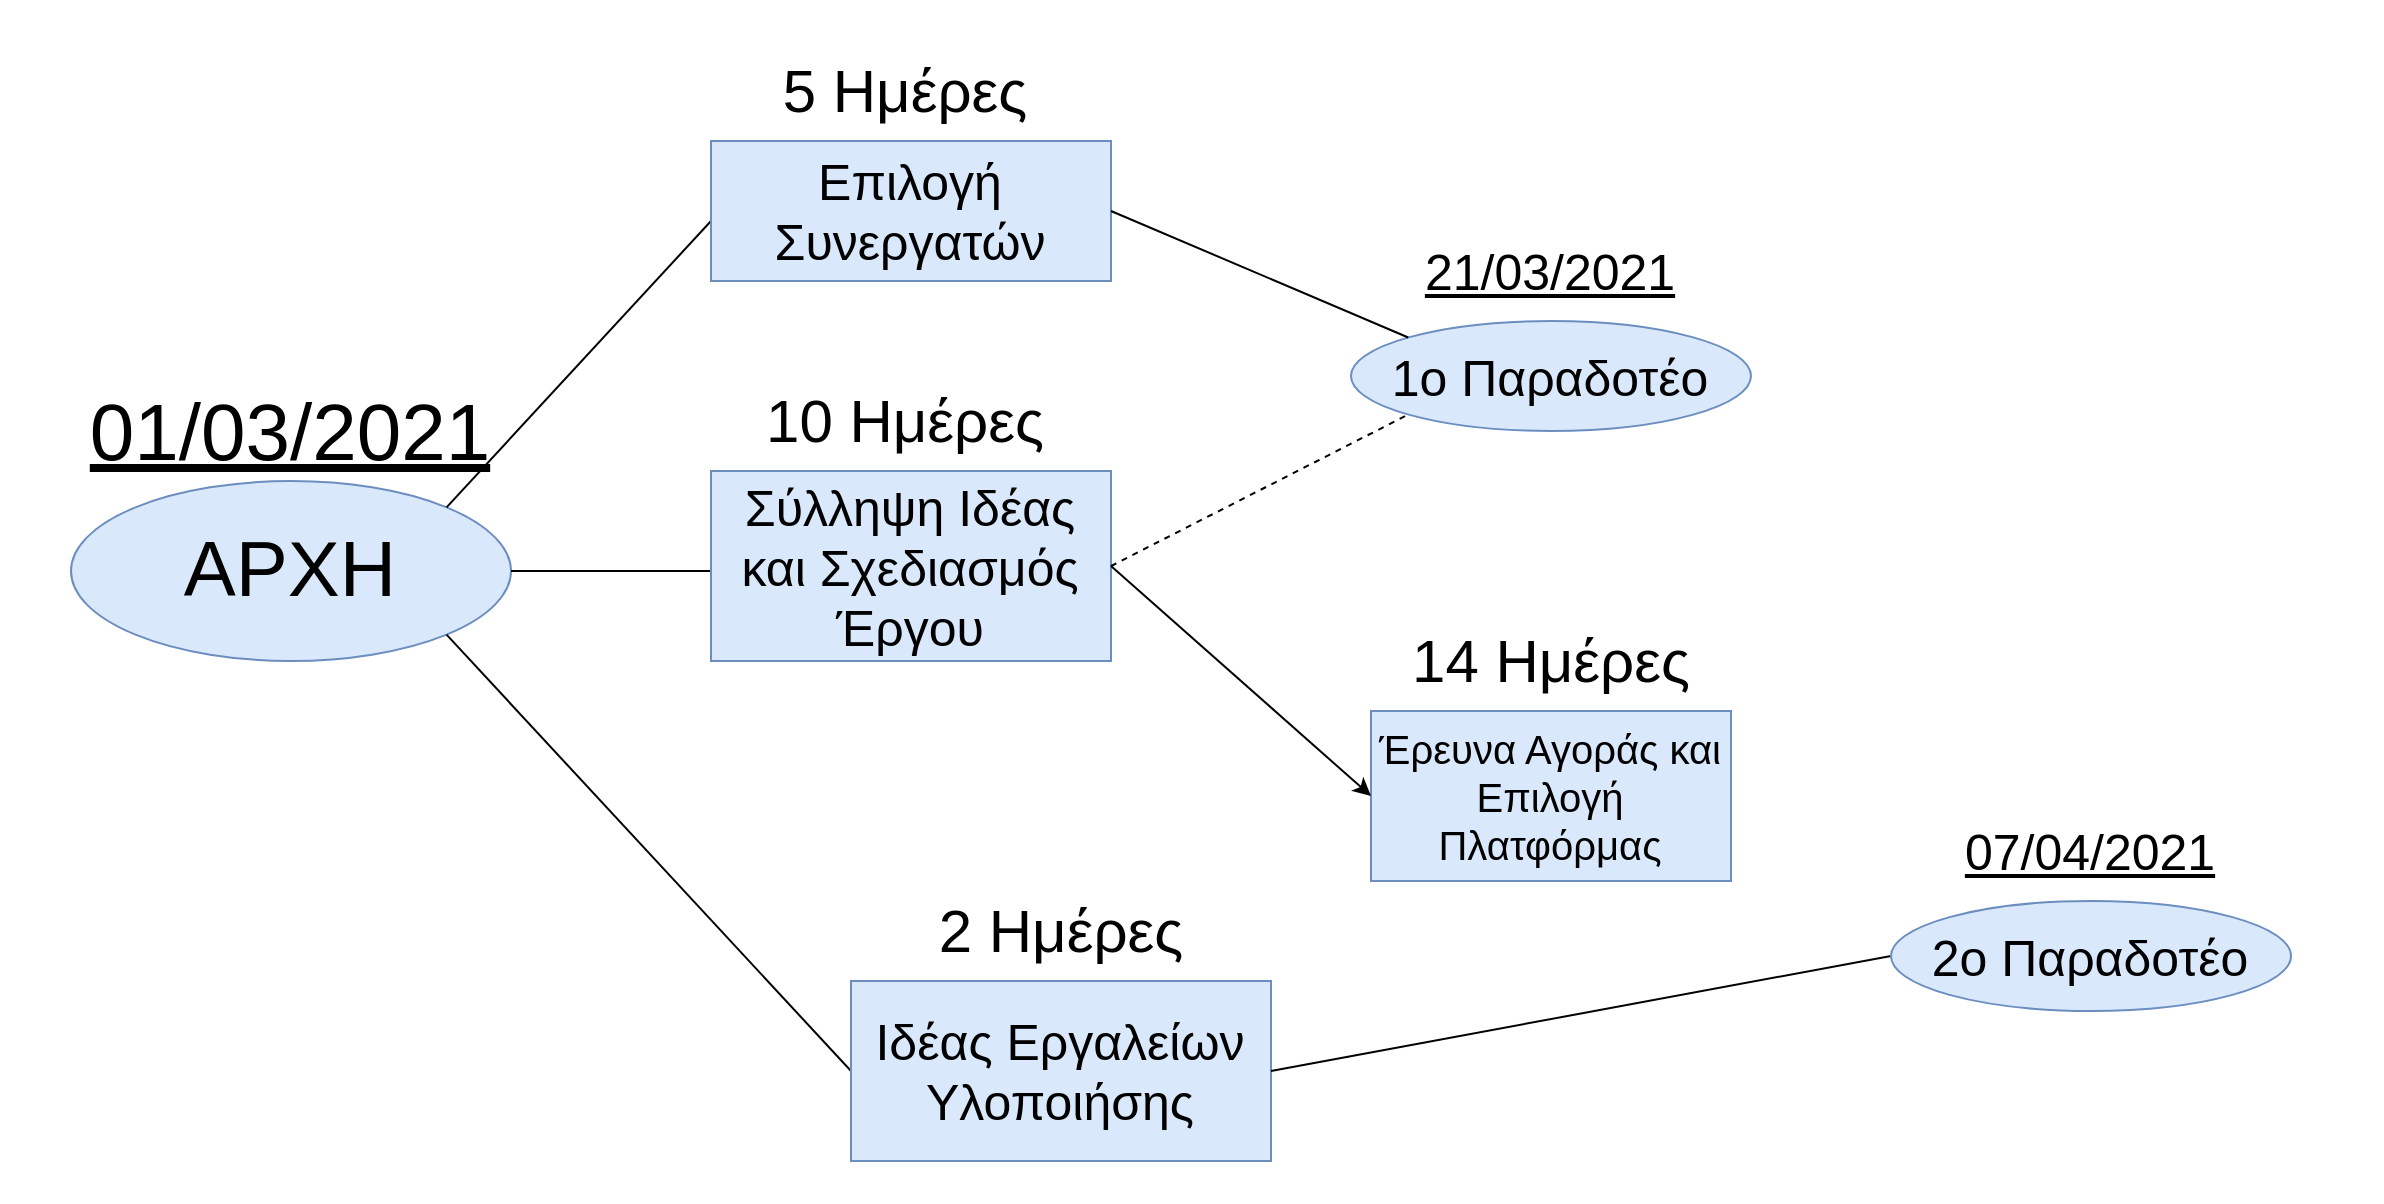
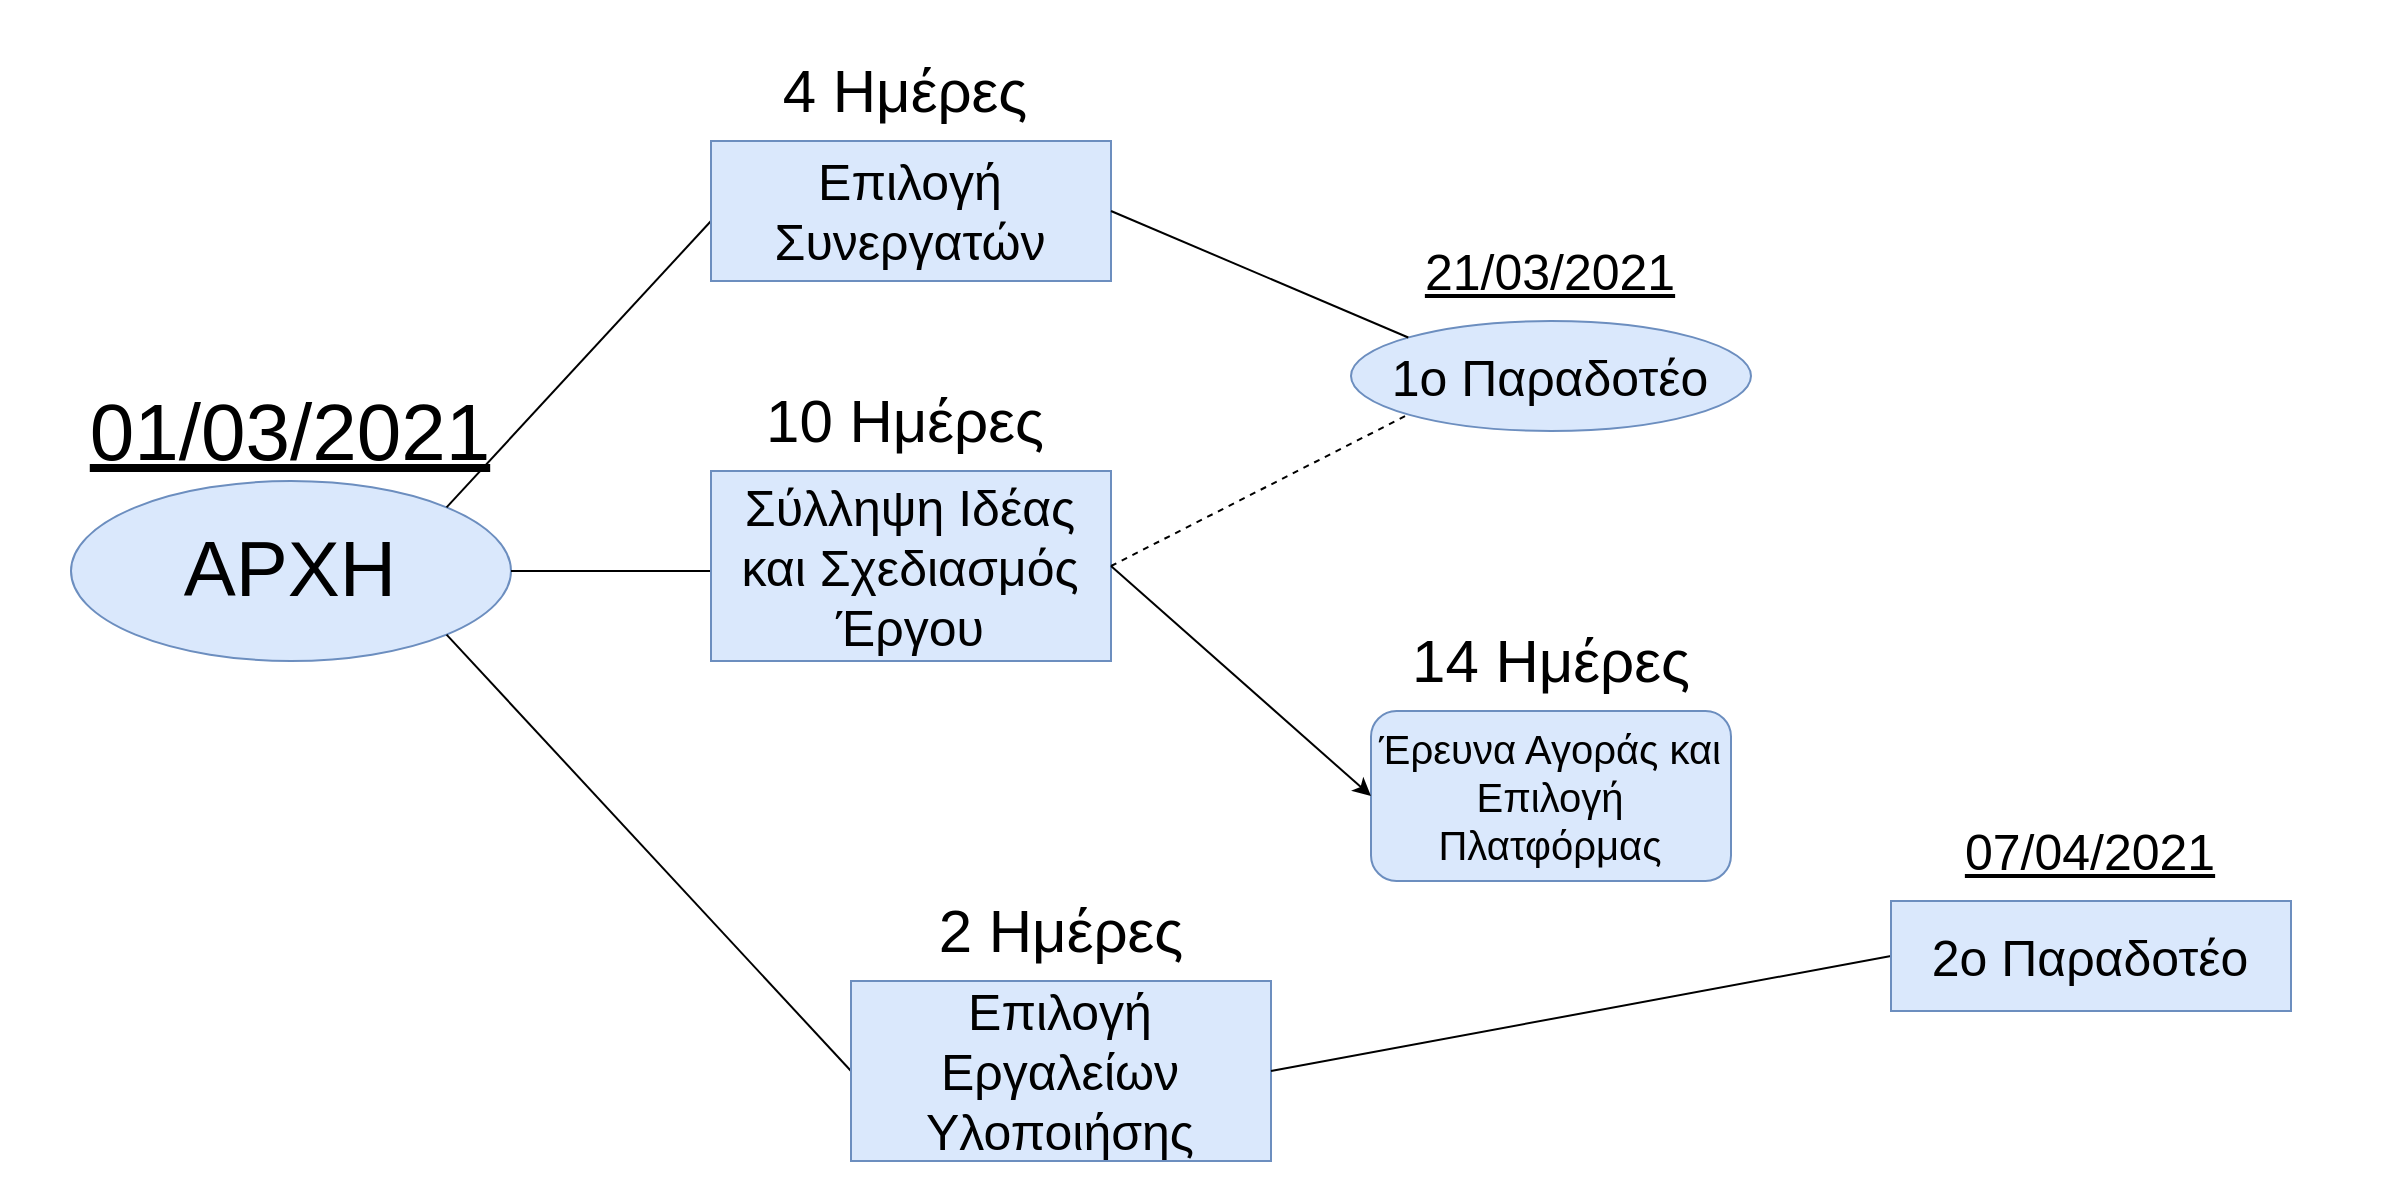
- <mxCell id="10" value="&lt;span style=&quot;font-size: 30px&quot;&gt;5 Ημέρες&lt;/span&gt;" style="text;html=1;strokeColor=none;fillColor=none;align=center;verticalAlign=middle;whiteSpace=wrap;rounded=0;" vertex="1" parent="1"><mxGeometry x="330" y="20" width="245" height="50" as="geometry" /></mxCell>
+ <mxCell id="10" value="&lt;span style=&quot;font-size: 30px&quot;&gt;4 Ημέρες&lt;/span&gt;" style="text;html=1;strokeColor=none;fillColor=none;align=center;verticalAlign=middle;whiteSpace=wrap;rounded=0;" vertex="1" parent="1"><mxGeometry x="330" y="20" width="245" height="50" as="geometry" /></mxCell>
- <mxCell id="17" value="&lt;font style=&quot;font-size: 20px&quot;&gt;Έρευνα Αγοράς και Επιλογή Πλατφόρμας&lt;/font&gt;" style="rounded=0;whiteSpace=wrap;html=1;fillColor=#dae8fc;strokeColor=#6c8ebf;" vertex="1" parent="1"><mxGeometry x="685" y="355" width="180" height="85" as="geometry" /></mxCell>
+ <mxCell id="17" value="&lt;font style=&quot;font-size: 20px&quot;&gt;Έρευνα Αγοράς και Επιλογή Πλατφόρμας&lt;/font&gt;" style="whiteSpace=wrap;html=1;fillColor=#dae8fc;strokeColor=#6c8ebf;rounded=1;" vertex="1" parent="1"><mxGeometry x="685" y="355" width="180" height="85" as="geometry" /></mxCell>
- <mxCell id="20" value="&lt;font style=&quot;font-size: 25px&quot;&gt;2ο Παραδοτέο&lt;/font&gt;" style="ellipse;whiteSpace=wrap;html=1;fillColor=#dae8fc;strokeColor=#6c8ebf;" vertex="1" parent="1"><mxGeometry x="945" y="450" width="200" height="55" as="geometry" /></mxCell>
+ <mxCell id="20" value="&lt;font style=&quot;font-size: 25px&quot;&gt;2ο Παραδοτέο&lt;/font&gt;" style="whiteSpace=wrap;html=1;fillColor=#dae8fc;strokeColor=#6c8ebf;rounded=0;" vertex="1" parent="1"><mxGeometry x="945" y="450" width="200" height="55" as="geometry" /></mxCell>
- <mxCell id="9" value="&lt;font style=&quot;font-size: 25px&quot;&gt;Ιδέας Εργαλείων Υλοποιήσης&lt;/font&gt;" style="rounded=0;whiteSpace=wrap;html=1;fillColor=#dae8fc;strokeColor=#6c8ebf;" vertex="1" parent="1"><mxGeometry x="425" y="490" width="210" height="90" as="geometry" /></mxCell>
+ <mxCell id="9" value="&lt;font style=&quot;font-size: 25px&quot;&gt;Επιλογή Εργαλείων Υλοποιήσης&lt;/font&gt;" style="rounded=0;whiteSpace=wrap;html=1;fillColor=#dae8fc;strokeColor=#6c8ebf;" vertex="1" parent="1"><mxGeometry x="425" y="490" width="210" height="90" as="geometry" /></mxCell>
